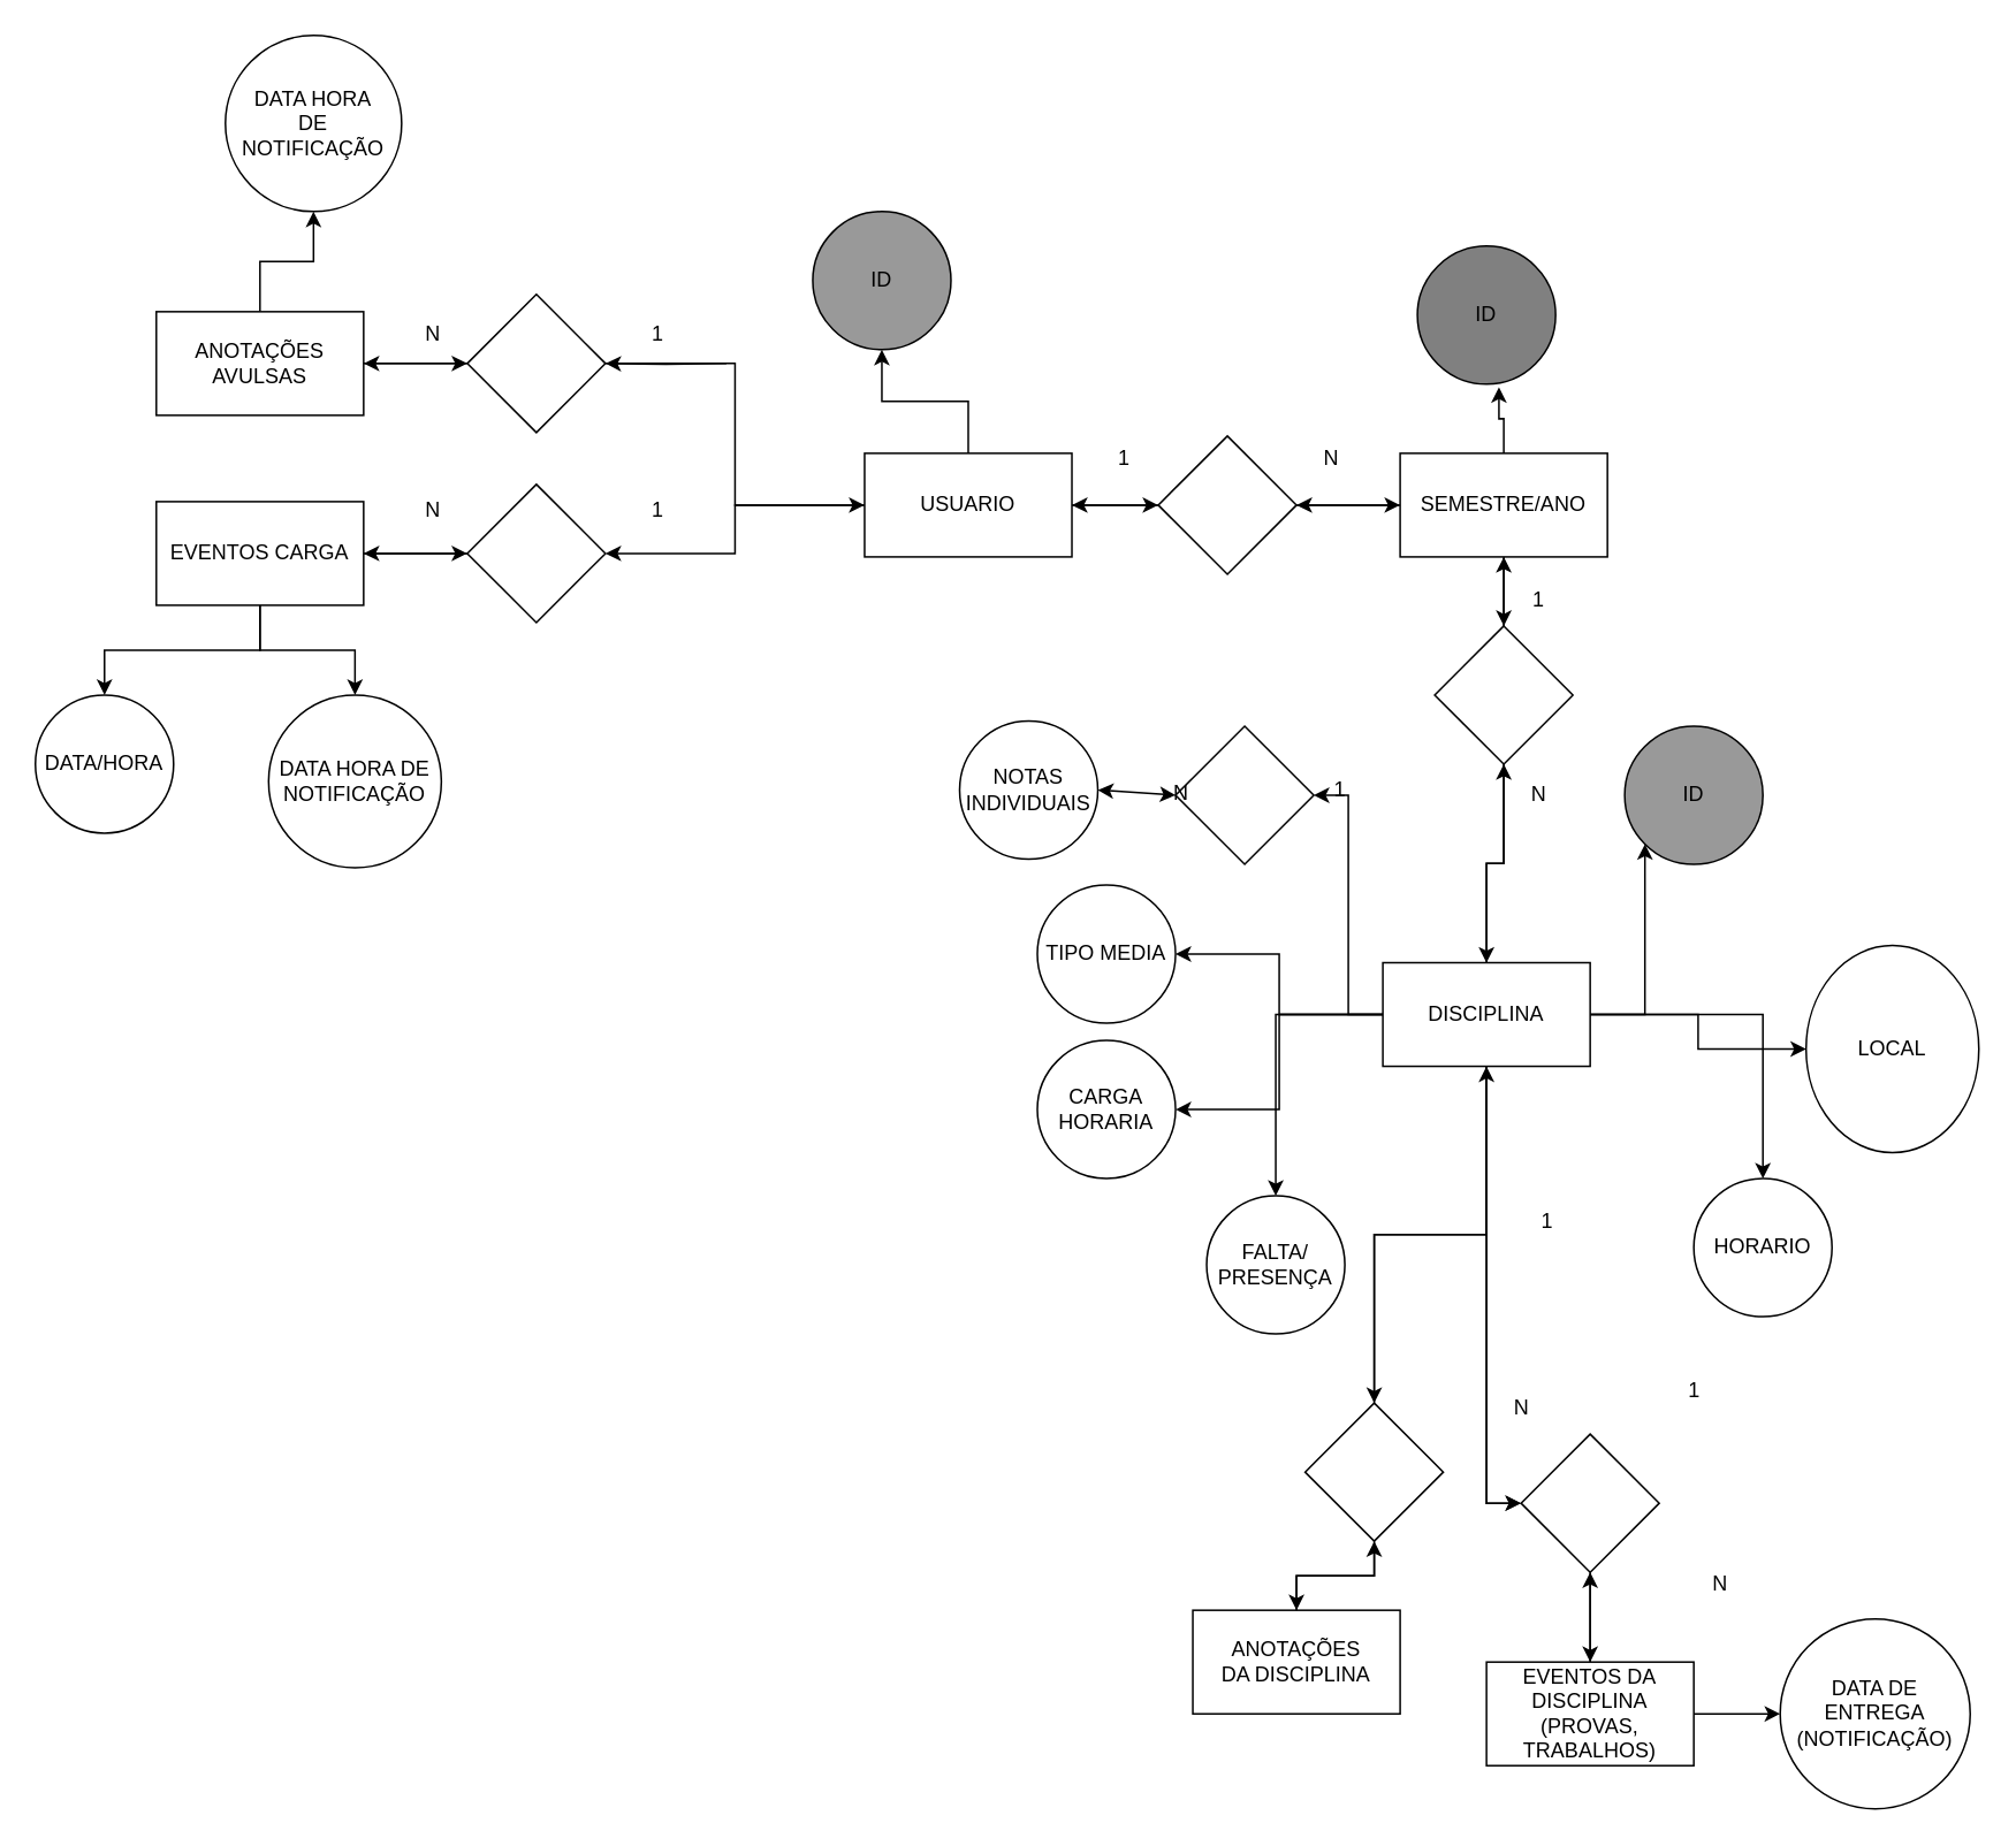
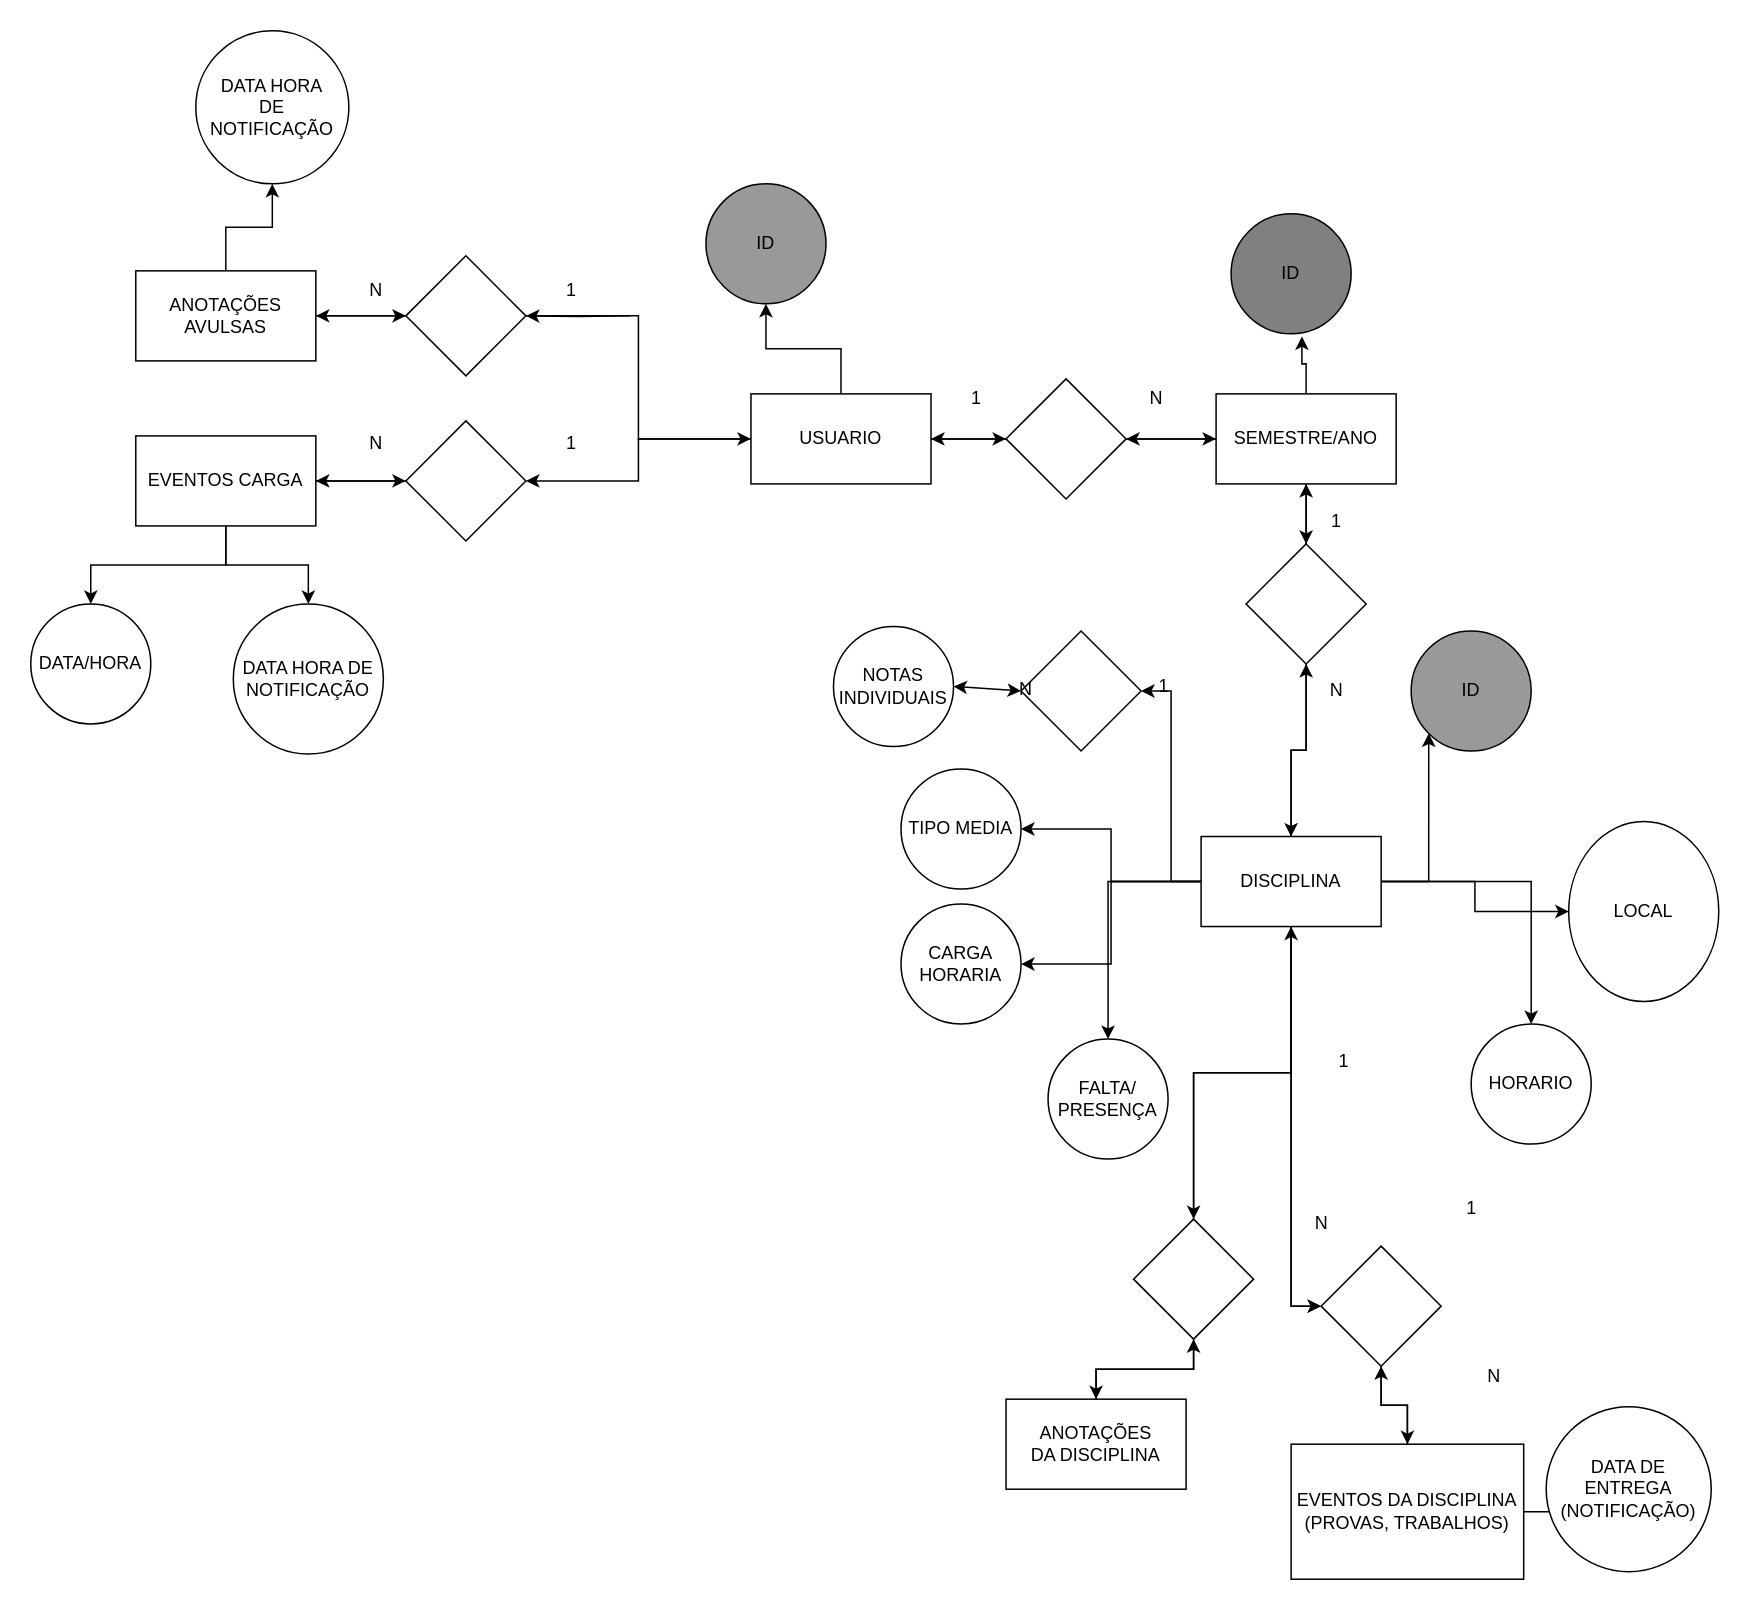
- <mxCell id="34" value="ANOTAÇÕES&lt;div&gt;DA DISCIPLINA&lt;/div&gt;" style="rounded=0;whiteSpace=wrap;html=1;" vertex="1" parent="1"><mxGeometry x="690" y="932" width="120" height="60" as="geometry" /></mxCell>
+ <mxCell id="34" value="ANOTAÇÕES&lt;div&gt;DA DISCIPLINA&lt;/div&gt;" style="rounded=0;whiteSpace=wrap;html=1;" vertex="1" parent="1"><mxGeometry x="670" y="932" width="120" height="60" as="geometry" /></mxCell>
- <mxCell id="76" value="EVENTOS DA DISCIPLINA&lt;div&gt;(PROVAS, TRABALHOS)&lt;/div&gt;" style="rounded=0;whiteSpace=wrap;html=1;" vertex="1" parent="1"><mxGeometry x="860" y="962" width="120" height="60" as="geometry" /></mxCell>
+ <mxCell id="76" value="EVENTOS DA DISCIPLINA&lt;div&gt;(PROVAS, TRABALHOS)&lt;/div&gt;" style="rounded=0;whiteSpace=wrap;html=1;" vertex="1" parent="1"><mxGeometry x="860" y="962" width="155" height="90" as="geometry" /></mxCell>
